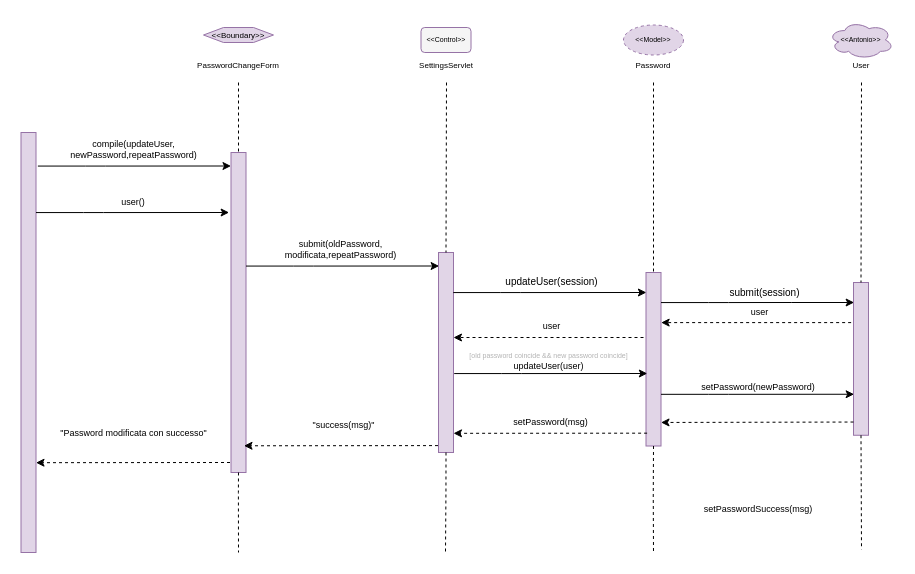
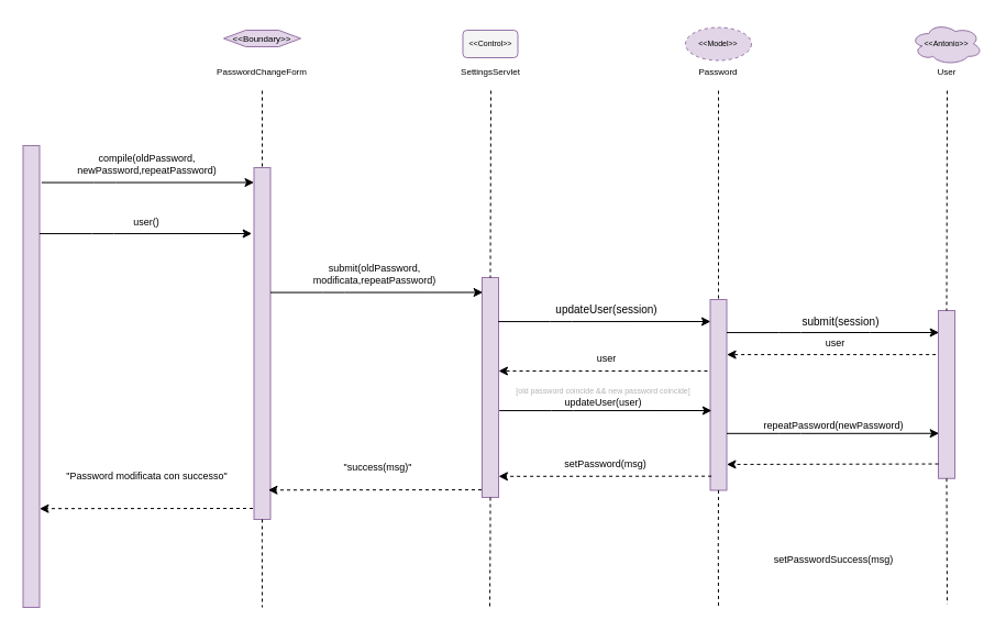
- <mxCell id="33" value="&lt;div style=&quot;font-size: 9px&quot;&gt;&lt;font style=&quot;font-size: 9px&quot;&gt;compile(updateUser, newPassword,repeatPassword)&lt;/font&gt;&lt;/div&gt;" style="text;html=1;strokeColor=none;fillColor=none;align=center;verticalAlign=middle;whiteSpace=wrap;rounded=0;fontSize=9;" vertex="1" parent="1"><mxGeometry x="35.5" y="132" width="195" height="33.5" as="geometry" /></mxCell>
+ <mxCell id="33" value="&lt;div style=&quot;font-size: 9px&quot;&gt;&lt;font style=&quot;font-size: 9px&quot;&gt;compile(oldPassword, newPassword,repeatPassword)&lt;/font&gt;&lt;/div&gt;" style="text;html=1;strokeColor=none;fillColor=none;align=center;verticalAlign=middle;whiteSpace=wrap;rounded=0;fontSize=9;" vertex="1" parent="1"><mxGeometry x="35.5" y="132" width="195" height="33.5" as="geometry" /></mxCell>
- <mxCell id="17" value="&lt;font style=&quot;font-size: 9px&quot;&gt;setPassword(newPassword)&lt;/font&gt;" style="text;html=1;strokeColor=none;fillColor=none;align=center;verticalAlign=middle;whiteSpace=wrap;rounded=0;fontSize=9;" vertex="1" parent="1"><mxGeometry x="663" y="382" width="190" height="9" as="geometry" /></mxCell>
+ <mxCell id="17" value="&lt;font style=&quot;font-size: 9px&quot;&gt;repeatPassword(newPassword)&lt;/font&gt;" style="text;html=1;strokeColor=none;fillColor=none;align=center;verticalAlign=middle;whiteSpace=wrap;rounded=0;fontSize=9;" vertex="1" parent="1"><mxGeometry x="663" y="382" width="190" height="9" as="geometry" /></mxCell>
